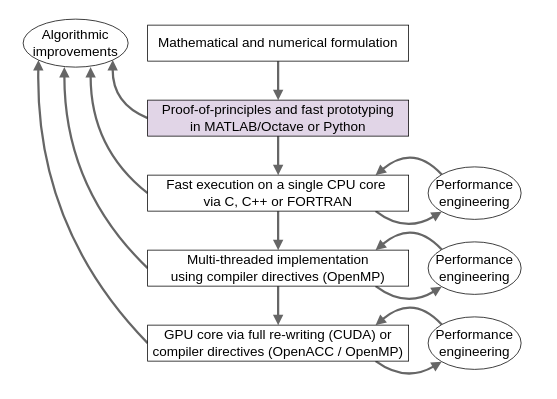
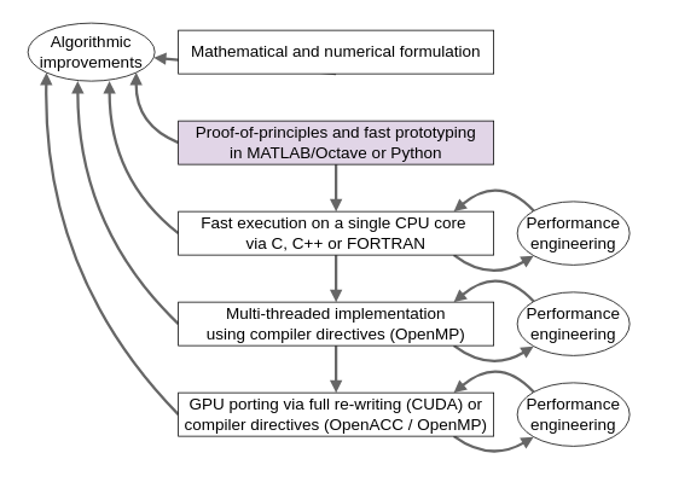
- <mxCell id="7" value="" style="endArrow=block;html=1;strokeWidth=3;exitX=0.5;exitY=1;exitDx=0;exitDy=0;entryX=0.5;entryY=0;entryDx=0;entryDy=0;endFill=1;strokeColor=#666666;" parent="1" source="17" target="18" edge="1"><mxGeometry width="50" height="50" relative="1" as="geometry"><mxPoint x="42" y="560" as="sourcePoint" /><mxPoint x="92" y="510" as="targetPoint" /></mxGeometry></mxCell>
+ <mxCell id="7" value="" style="endArrow=block;html=1;strokeWidth=3;exitX=0.5;exitY=1;exitDx=0;exitDy=0;endFill=1;strokeColor=#666666;" parent="1" source="17" target="19" edge="1"><mxGeometry width="50" height="50" relative="1" as="geometry"><mxPoint x="42" y="560" as="sourcePoint" /><mxPoint x="92" y="510" as="targetPoint" /></mxGeometry></mxCell>
- <mxCell id="21" value="&lt;font style=&quot;font-size: 18px;&quot;&gt;GPU core via full re-writing (CUDA) or compiler directives (OpenACC / OpenMP)&lt;/font&gt;" style="whiteSpace=wrap;html=1;fontSize=18;" parent="1" vertex="1"><mxGeometry x="196" y="433" width="348" height="48" as="geometry" /></mxCell>
+ <mxCell id="21" value="&lt;font style=&quot;font-size: 18px;&quot;&gt;GPU porting via full re-writing (CUDA) or compiler directives (OpenACC / OpenMP)&lt;/font&gt;" style="whiteSpace=wrap;html=1;fontSize=18;" parent="1" vertex="1"><mxGeometry x="196" y="433" width="348" height="48" as="geometry" /></mxCell>
